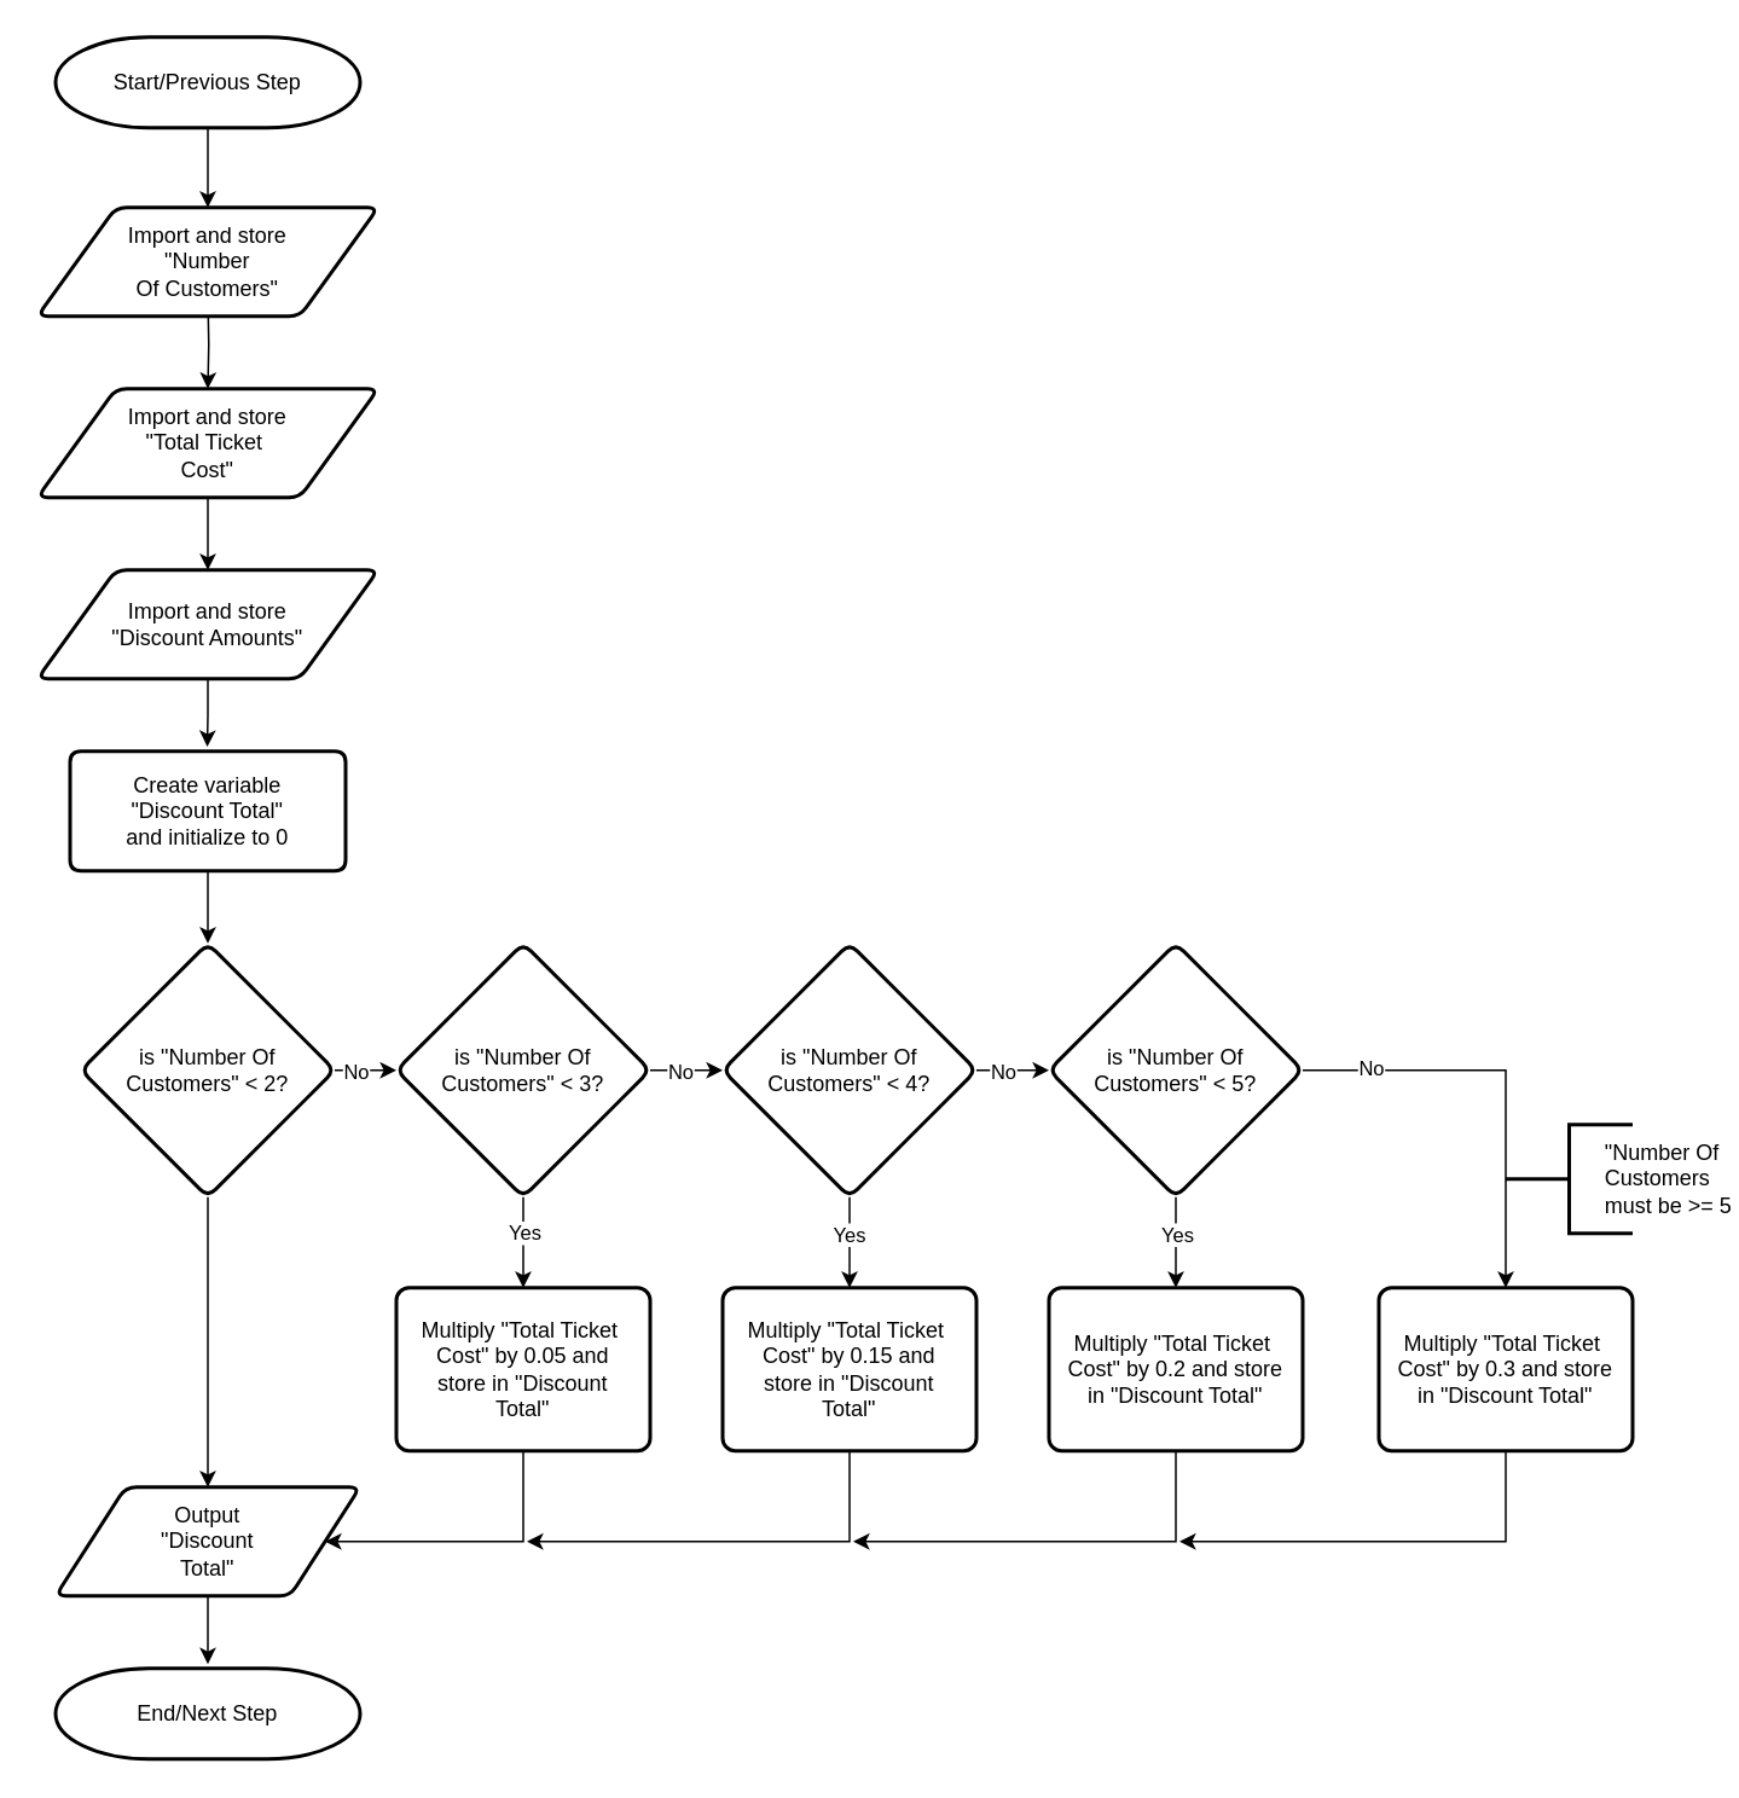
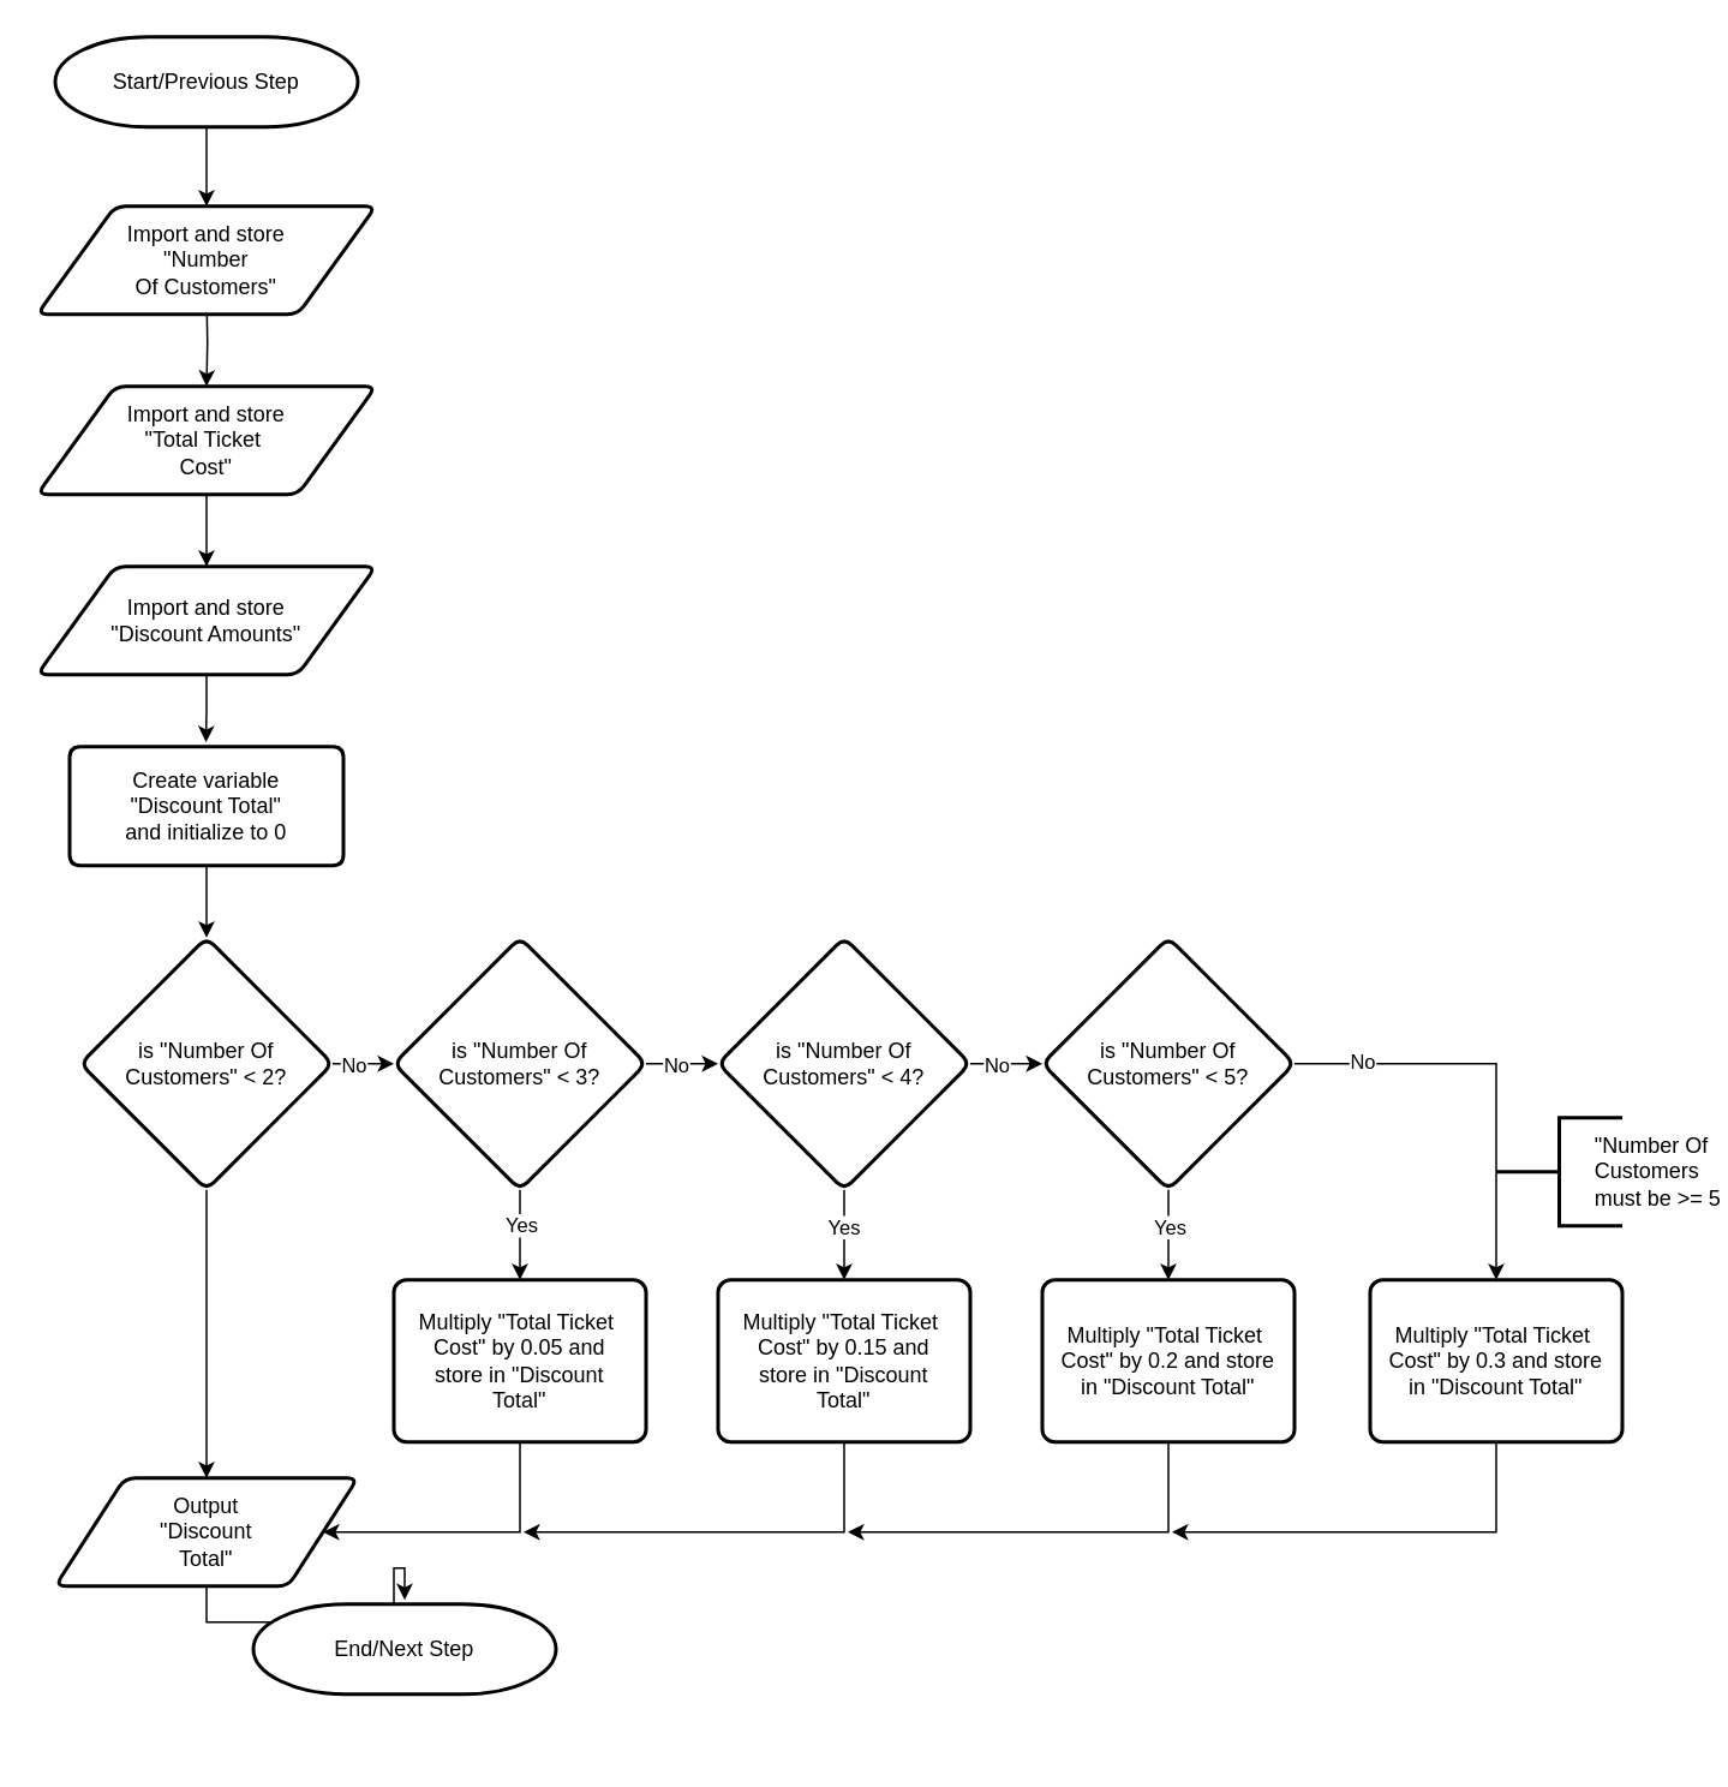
- <mxCell id="36" value="End/Next Step" style="strokeWidth=2;html=1;shape=mxgraph.flowchart.terminator;whiteSpace=wrap;spacing=20;spacingTop=5;spacingBottom=5;spacingLeft=5;spacingRight=5;" parent="1" vertex="1"><mxGeometry x="30" y="920" width="168" height="50" as="geometry" /></mxCell>
+ <mxCell id="36" value="End/Next Step" style="strokeWidth=2;html=1;shape=mxgraph.flowchart.terminator;whiteSpace=wrap;spacing=20;spacingTop=5;spacingBottom=5;spacingLeft=5;spacingRight=5;" parent="1" vertex="1"><mxGeometry x="140" y="890" width="168" height="50" as="geometry" /></mxCell>
